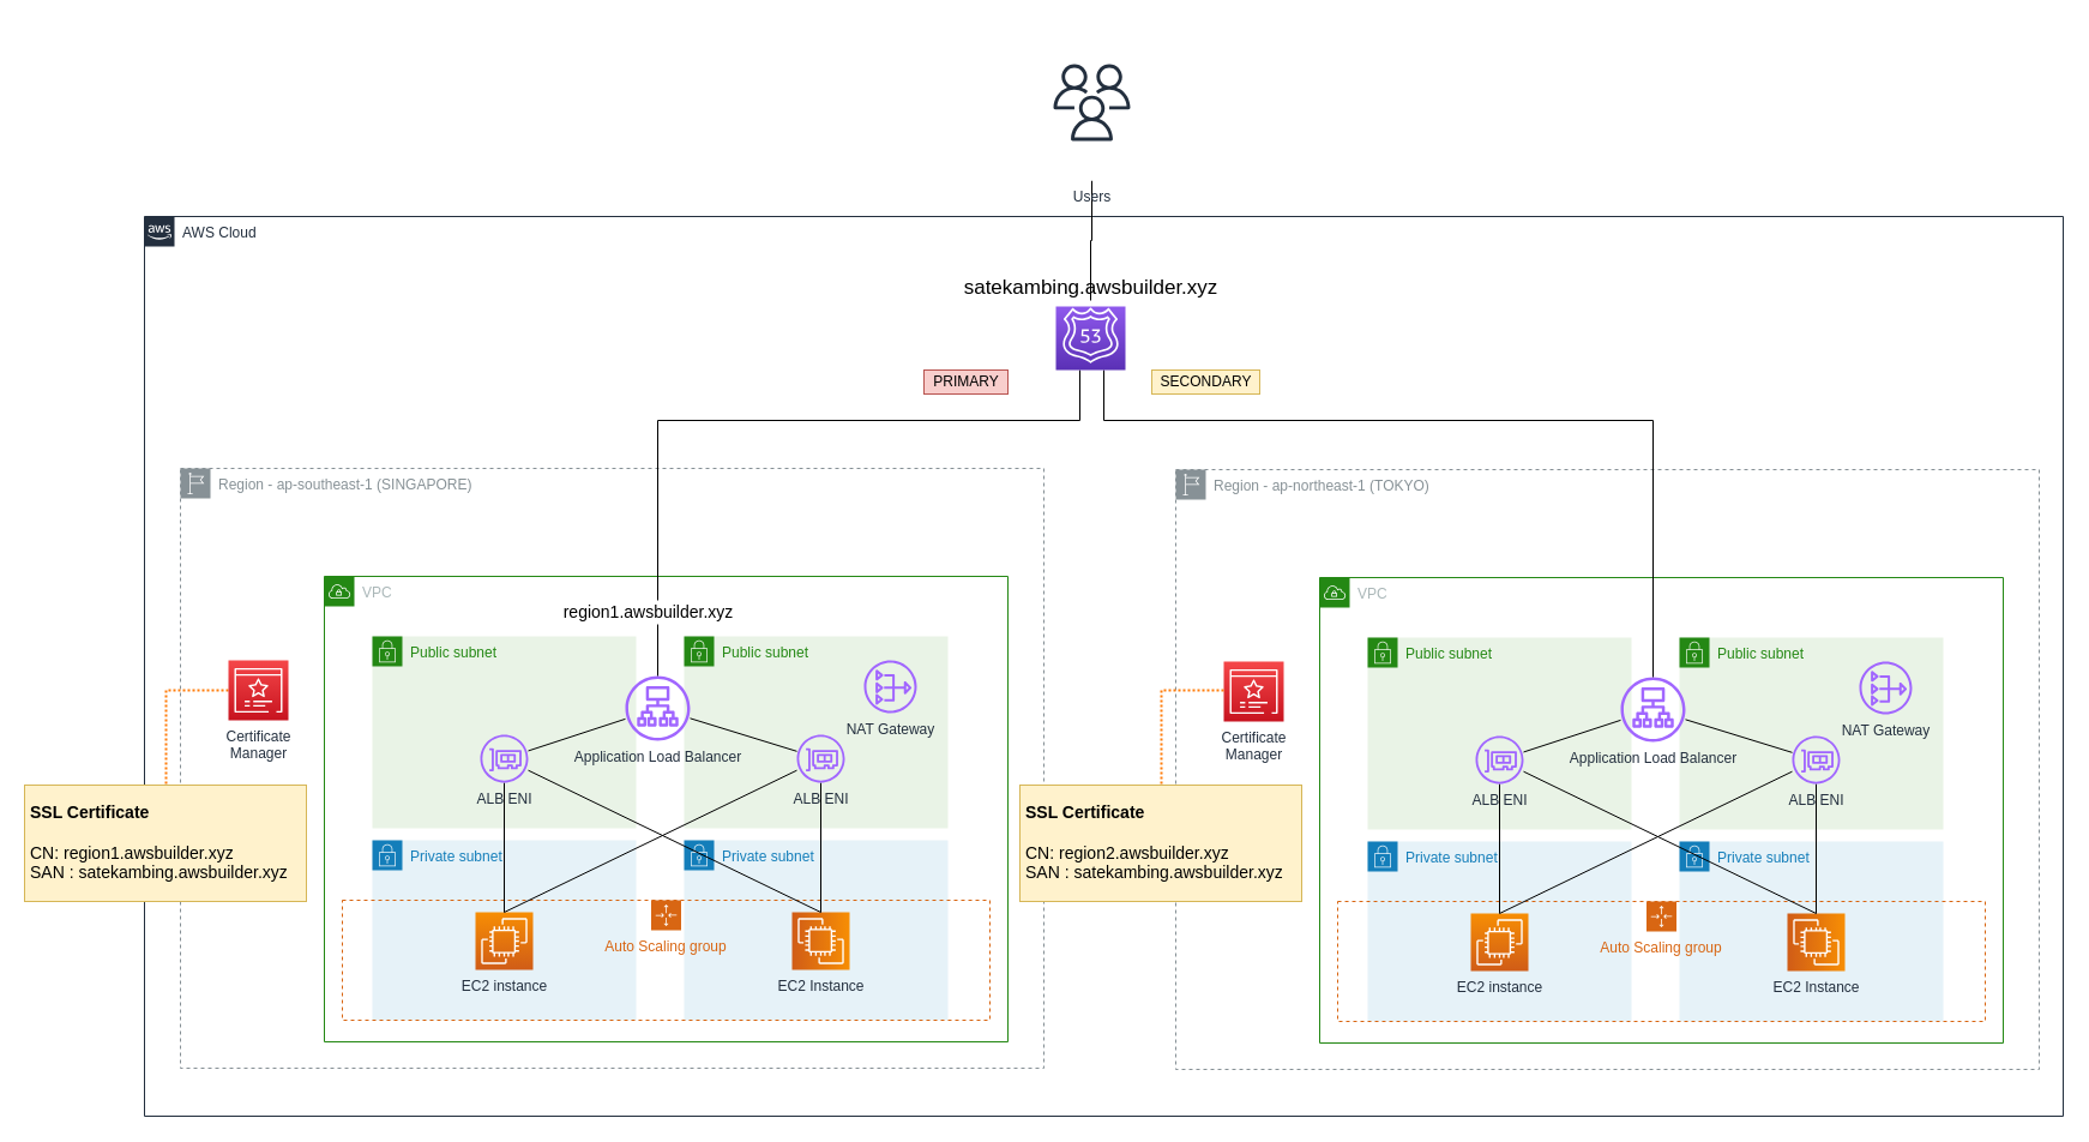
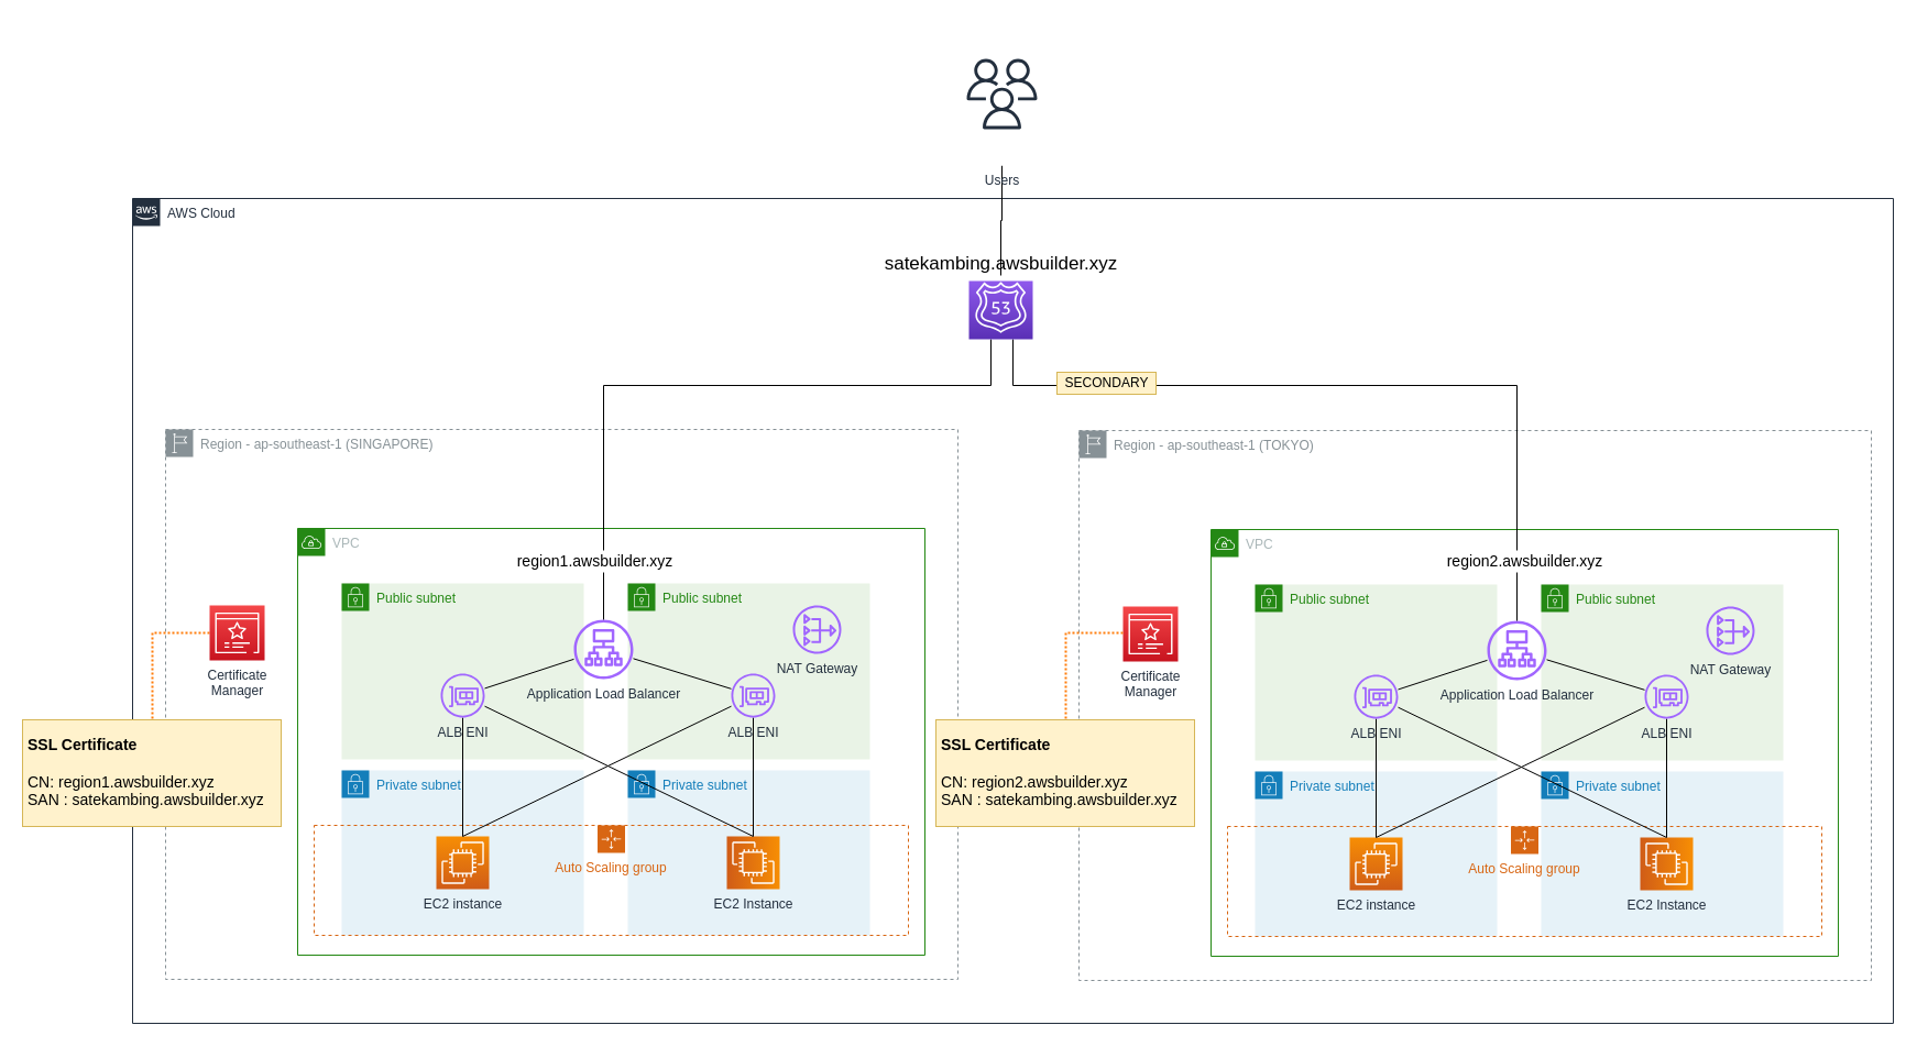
- <mxCell id="50" value="PRIMARY" style="text;html=1;resizable=0;autosize=1;align=center;verticalAlign=middle;points=[];fillColor=#f8cecc;strokeColor=#b85450;rounded=0;" vertex="1" parent="1"><mxGeometry x="770" y="308" width="70" height="20" as="geometry" /></mxCell>
- <mxCell id="51" value="SECONDARY" style="text;html=1;resizable=0;autosize=1;align=center;verticalAlign=middle;points=[];fillColor=#fff2cc;strokeColor=#d6b656;rounded=0;" vertex="1" parent="1"><mxGeometry x="960" y="308" width="90" height="20" as="geometry" /></mxCell>
+ <mxCell id="51" value="SECONDARY" style="text;html=1;resizable=0;autosize=1;align=center;verticalAlign=middle;points=[];fillColor=#fff2cc;strokeColor=#d6b656;rounded=0;" vertex="1" parent="1"><mxGeometry x="960" y="338" width="90" height="20" as="geometry" /></mxCell>
- <mxCell id="27" value="Region - ap-northeast-1 (TOKYO)" style="sketch=0;outlineConnect=0;gradientColor=none;html=1;whiteSpace=wrap;fontSize=12;fontStyle=0;shape=mxgraph.aws4.group;grIcon=mxgraph.aws4.group_region;strokeColor=#879196;fillColor=none;verticalAlign=top;align=left;spacingLeft=30;fontColor=#879196;dashed=1;" vertex="1" parent="1"><mxGeometry x="980" y="391" width="720" height="500" as="geometry" /></mxCell>
+ <mxCell id="27" value="Region - ap-southeast-1 (TOKYO)" style="sketch=0;outlineConnect=0;gradientColor=none;html=1;whiteSpace=wrap;fontSize=12;fontStyle=0;shape=mxgraph.aws4.group;grIcon=mxgraph.aws4.group_region;strokeColor=#879196;fillColor=none;verticalAlign=top;align=left;spacingLeft=30;fontColor=#879196;dashed=1;" vertex="1" parent="1"><mxGeometry x="980" y="391" width="720" height="500" as="geometry" /></mxCell>
+ <mxCell id="48" value="region2.awsbuilder.xyz" style="text;html=1;resizable=0;autosize=1;align=center;verticalAlign=middle;points=[];fillColor=default;strokeColor=none;rounded=0;fontSize=14;" vertex="1" parent="1"><mxGeometry x="1305" y="500" width="160" height="20" as="geometry" /></mxCell>
